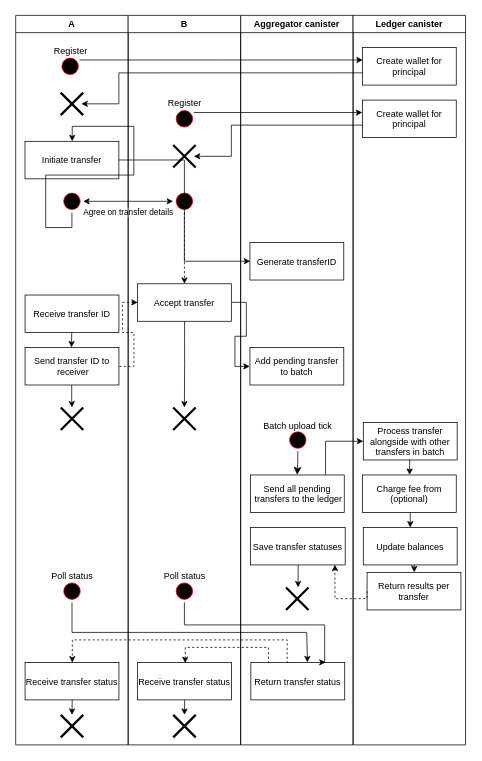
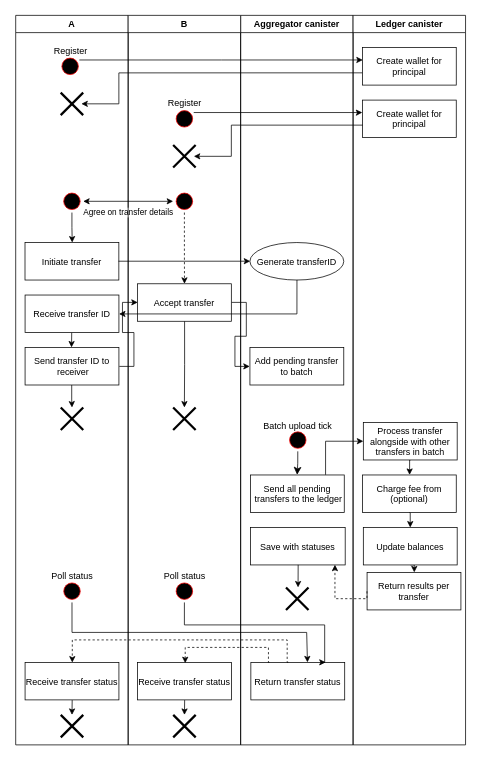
- <mxCell id="14" value="Initiate transfer" style="" vertex="1" parent="13"><mxGeometry x="12.41" y="168" width="125.18" height="50" as="geometry" /></mxCell>
+ <mxCell id="14" value="Initiate transfer" style="" vertex="1" parent="13"><mxGeometry x="12.41" y="303" width="125.18" height="50" as="geometry" /></mxCell>
- <mxCell id="3" value="Generate transferID" style="" vertex="1" parent="2"><mxGeometry x="12.41" y="303" width="125.18" height="50" as="geometry" /></mxCell>
+ <mxCell id="3" value="Generate transferID" style="ellipse;" vertex="1" parent="2"><mxGeometry x="12.41" y="303" width="125.18" height="50" as="geometry" /></mxCell>
+ <mxCell id="46" style="edgeStyle=orthogonalEdgeStyle;rounded=0;orthogonalLoop=1;jettySize=auto;html=1;startArrow=none;startFill=0;strokeColor=#000000;entryX=1.001;entryY=0.504;entryDx=0;entryDy=0;entryPerimeter=0;exitX=0.501;exitY=0.997;exitDx=0;exitDy=0;exitPerimeter=0;" edge="1" parent="1" source="3" target="17"><mxGeometry relative="1" as="geometry"><mxPoint x="100" y="483" as="targetPoint" /><Array as="points"><mxPoint x="395" y="418" /></Array></mxGeometry></mxCell>
- <mxCell id="64" style="edgeStyle=orthogonalEdgeStyle;rounded=0;orthogonalLoop=1;jettySize=auto;html=1;entryX=0.003;entryY=0.496;entryDx=0;entryDy=0;entryPerimeter=0;fontColor=#FF0000;startArrow=none;startFill=0;endArrow=classic;endFill=1;strokeColor=#000000;exitX=1.004;exitY=0.504;exitDx=0;exitDy=0;exitPerimeter=0;dashed=1;" edge="1" parent="1" source="19" target="33"><mxGeometry relative="1" as="geometry" /></mxCell>
+ <mxCell id="64" style="edgeStyle=orthogonalEdgeStyle;rounded=0;orthogonalLoop=1;jettySize=auto;html=1;entryX=0.003;entryY=0.496;entryDx=0;entryDy=0;entryPerimeter=0;fontColor=#FF0000;startArrow=none;startFill=0;endArrow=classic;endFill=1;strokeColor=#000000;exitX=1.004;exitY=0.504;exitDx=0;exitDy=0;exitPerimeter=0;" edge="1" parent="1" source="19" target="33"><mxGeometry relative="1" as="geometry" /></mxCell>
- <mxCell id="9" value="Save transfer statuses" style="" vertex="1" parent="2"><mxGeometry x="13.03" y="683" width="126.43" height="50" as="geometry" /></mxCell>
+ <mxCell id="9" value="Save with statuses" style="" vertex="1" parent="2"><mxGeometry x="13.03" y="683" width="126.43" height="50" as="geometry" /></mxCell>
